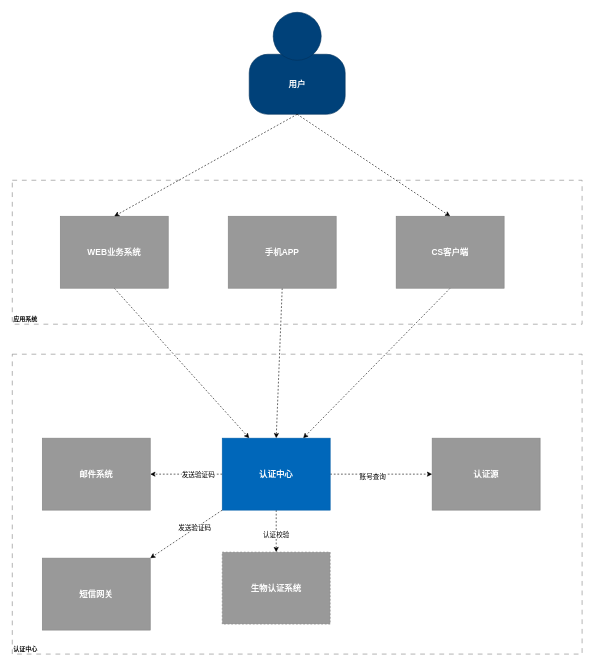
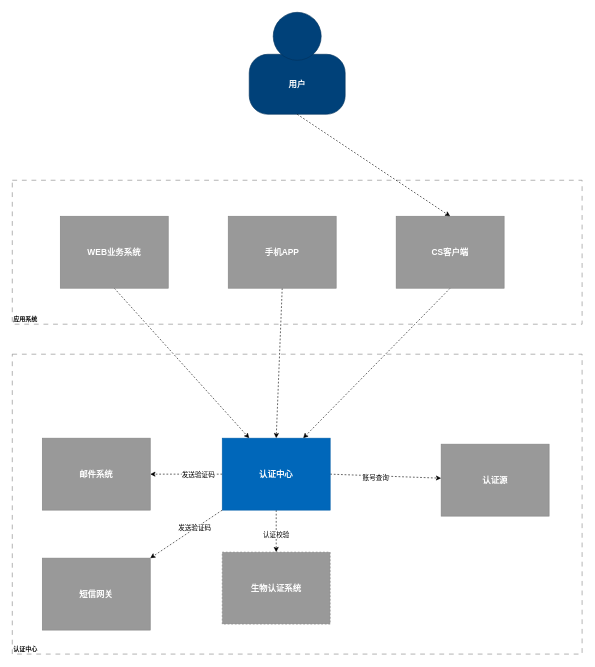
- <mxCell id="27" style="edgeStyle=none;rounded=0;orthogonalLoop=1;jettySize=auto;html=1;exitX=0.5;exitY=1;exitDx=0;exitDy=0;entryX=0.5;entryY=0;entryDx=0;entryDy=0;dashed=1;endArrow=classic;endFill=1;" edge="1" parent="1" source="5" target="12"><mxGeometry relative="1" as="geometry" /></mxCell>
- <mxCell id="22" value="&lt;span style=&quot;font-size: 14px&quot;&gt;&lt;b&gt;认证源&lt;/b&gt;&lt;/span&gt;" style="rounded=0;whiteSpace=wrap;html=1;fillColor=#999999;fontColor=#FFFFFF;strokeColor=#828282;resizable=0;" vertex="1" parent="1"><mxGeometry x="720" y="730" width="180" height="120" as="geometry" /></mxCell>
+ <mxCell id="22" value="&lt;span style=&quot;font-size: 14px&quot;&gt;&lt;b&gt;认证源&lt;/b&gt;&lt;/span&gt;" style="rounded=0;whiteSpace=wrap;html=1;fillColor=#999999;fontColor=#FFFFFF;strokeColor=#828282;resizable=0;" vertex="1" parent="1"><mxGeometry x="735" y="740" width="180" height="120" as="geometry" /></mxCell>
